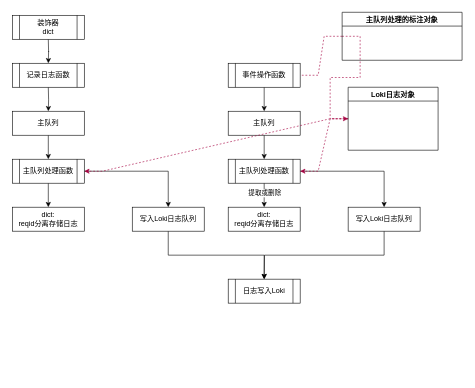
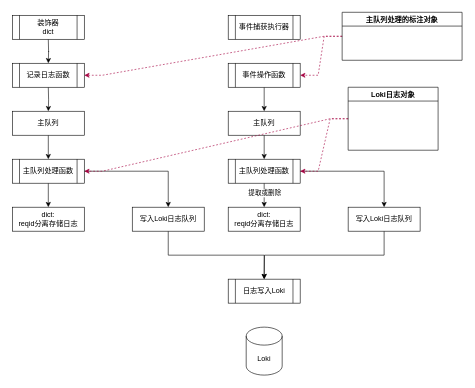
+ <mxCell id="13" value="事件捕获执行器" style="shape=process;whiteSpace=wrap;html=1;backgroundOutline=1;" vertex="1" parent="1"><mxGeometry x="380" y="25" width="120" height="40" as="geometry" /></mxCell>
- <mxCell id="29" style="edgeStyle=entityRelationEdgeStyle;rounded=0;orthogonalLoop=1;jettySize=auto;html=1;entryX=1;entryY=0.5;entryDx=0;entryDy=0;fillColor=#d80073;strokeColor=#A50040;dashed=1;endArrow=none;" edge="1" parent="1" source="30" target="17"><mxGeometry relative="1" as="geometry" /></mxCell>
+ <mxCell id="29" style="edgeStyle=entityRelationEdgeStyle;rounded=0;orthogonalLoop=1;jettySize=auto;html=1;entryX=1;entryY=0.5;entryDx=0;entryDy=0;fillColor=#d80073;strokeColor=#A50040;dashed=1;" edge="1" parent="1" source="30" target="17"><mxGeometry relative="1" as="geometry" /></mxCell>
- <mxCell id="28" style="edgeStyle=entityRelationEdgeStyle;rounded=0;orthogonalLoop=1;jettySize=auto;html=1;exitX=0;exitY=0.5;exitDx=0;exitDy=0;fillColor=#d80073;strokeColor=#A50040;dashed=1;" edge="1" parent="1" source="30" target="33"><mxGeometry relative="1" as="geometry" /></mxCell>
+ <mxCell id="28" style="edgeStyle=entityRelationEdgeStyle;rounded=0;orthogonalLoop=1;jettySize=auto;html=1;exitX=0;exitY=0.5;exitDx=0;exitDy=0;entryX=1;entryY=0.5;entryDx=0;entryDy=0;fillColor=#d80073;strokeColor=#A50040;dashed=1;" edge="1" parent="1" source="30" target="9"><mxGeometry relative="1" as="geometry" /></mxCell>
+ <mxCell id="7" value="Loki" style="shape=cylinder3;whiteSpace=wrap;html=1;boundedLbl=1;backgroundOutline=1;size=15;" vertex="1" parent="1"><mxGeometry x="410" y="545" width="60" height="80" as="geometry" /></mxCell>
